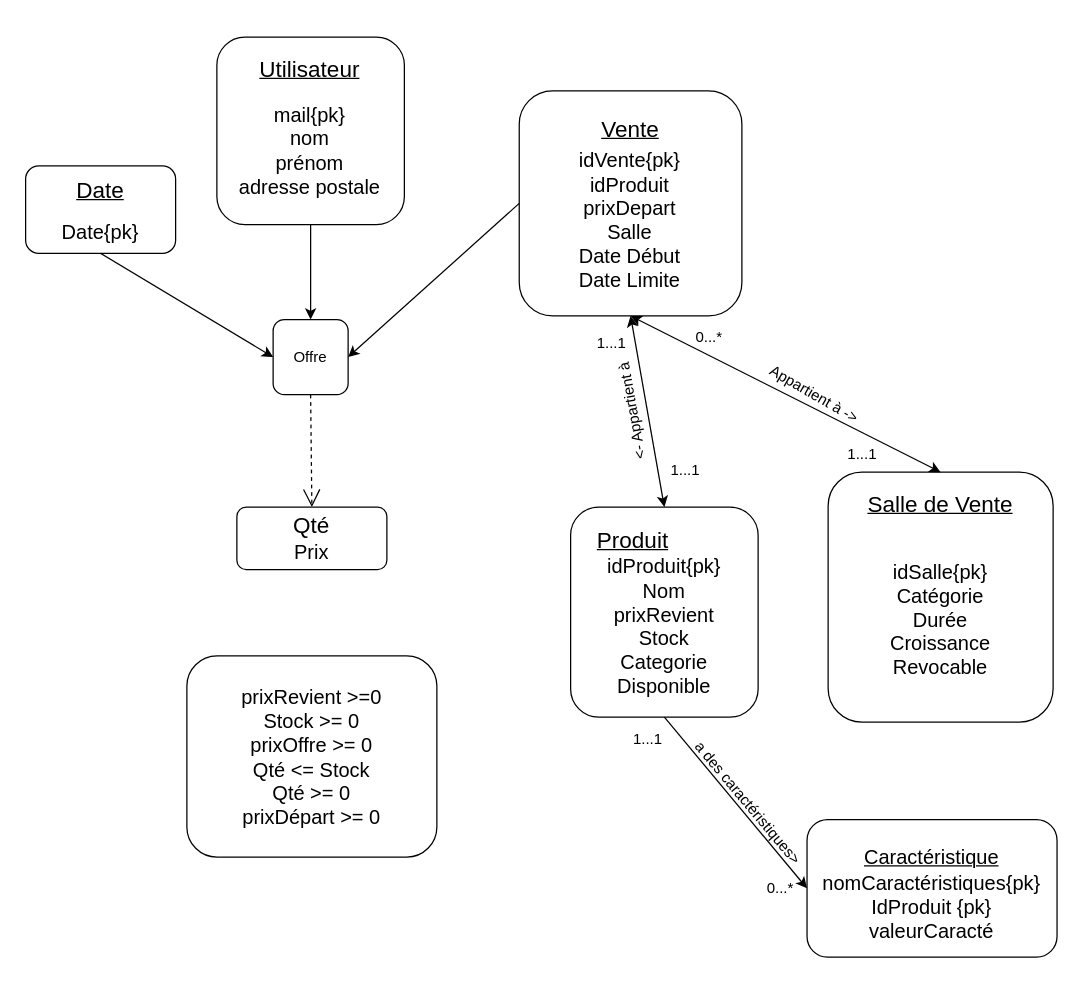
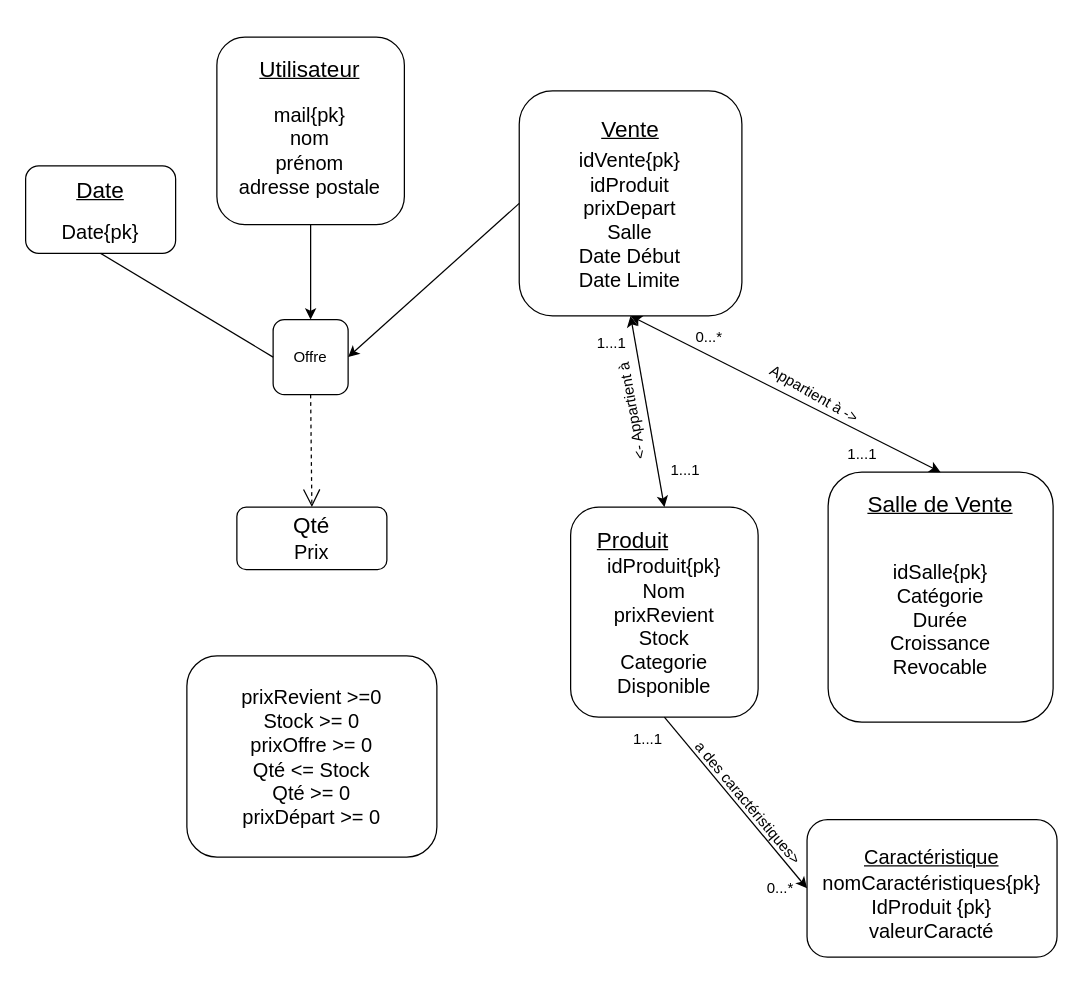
- <mxCell id="42" value="" style="endArrow=classic;html=1;rounded=0;entryX=0;entryY=0.5;entryDx=0;entryDy=0;exitX=0.5;exitY=1;exitDx=0;exitDy=0;" parent="1" target="4" edge="1" source="40"><mxGeometry width="50" height="50" relative="1" as="geometry"><mxPoint x="80" y="198" as="sourcePoint" /><mxPoint x="529" y="380" as="targetPoint" /></mxGeometry></mxCell>
+ <mxCell id="42" value="" style="endArrow=none;html=1;rounded=0;entryX=0;entryY=0.5;entryDx=0;entryDy=0;exitX=0.5;exitY=1;exitDx=0;exitDy=0;" parent="1" target="4" edge="1" source="40"><mxGeometry width="50" height="50" relative="1" as="geometry"><mxPoint x="80" y="198" as="sourcePoint" /><mxPoint x="529" y="380" as="targetPoint" /></mxGeometry></mxCell>
